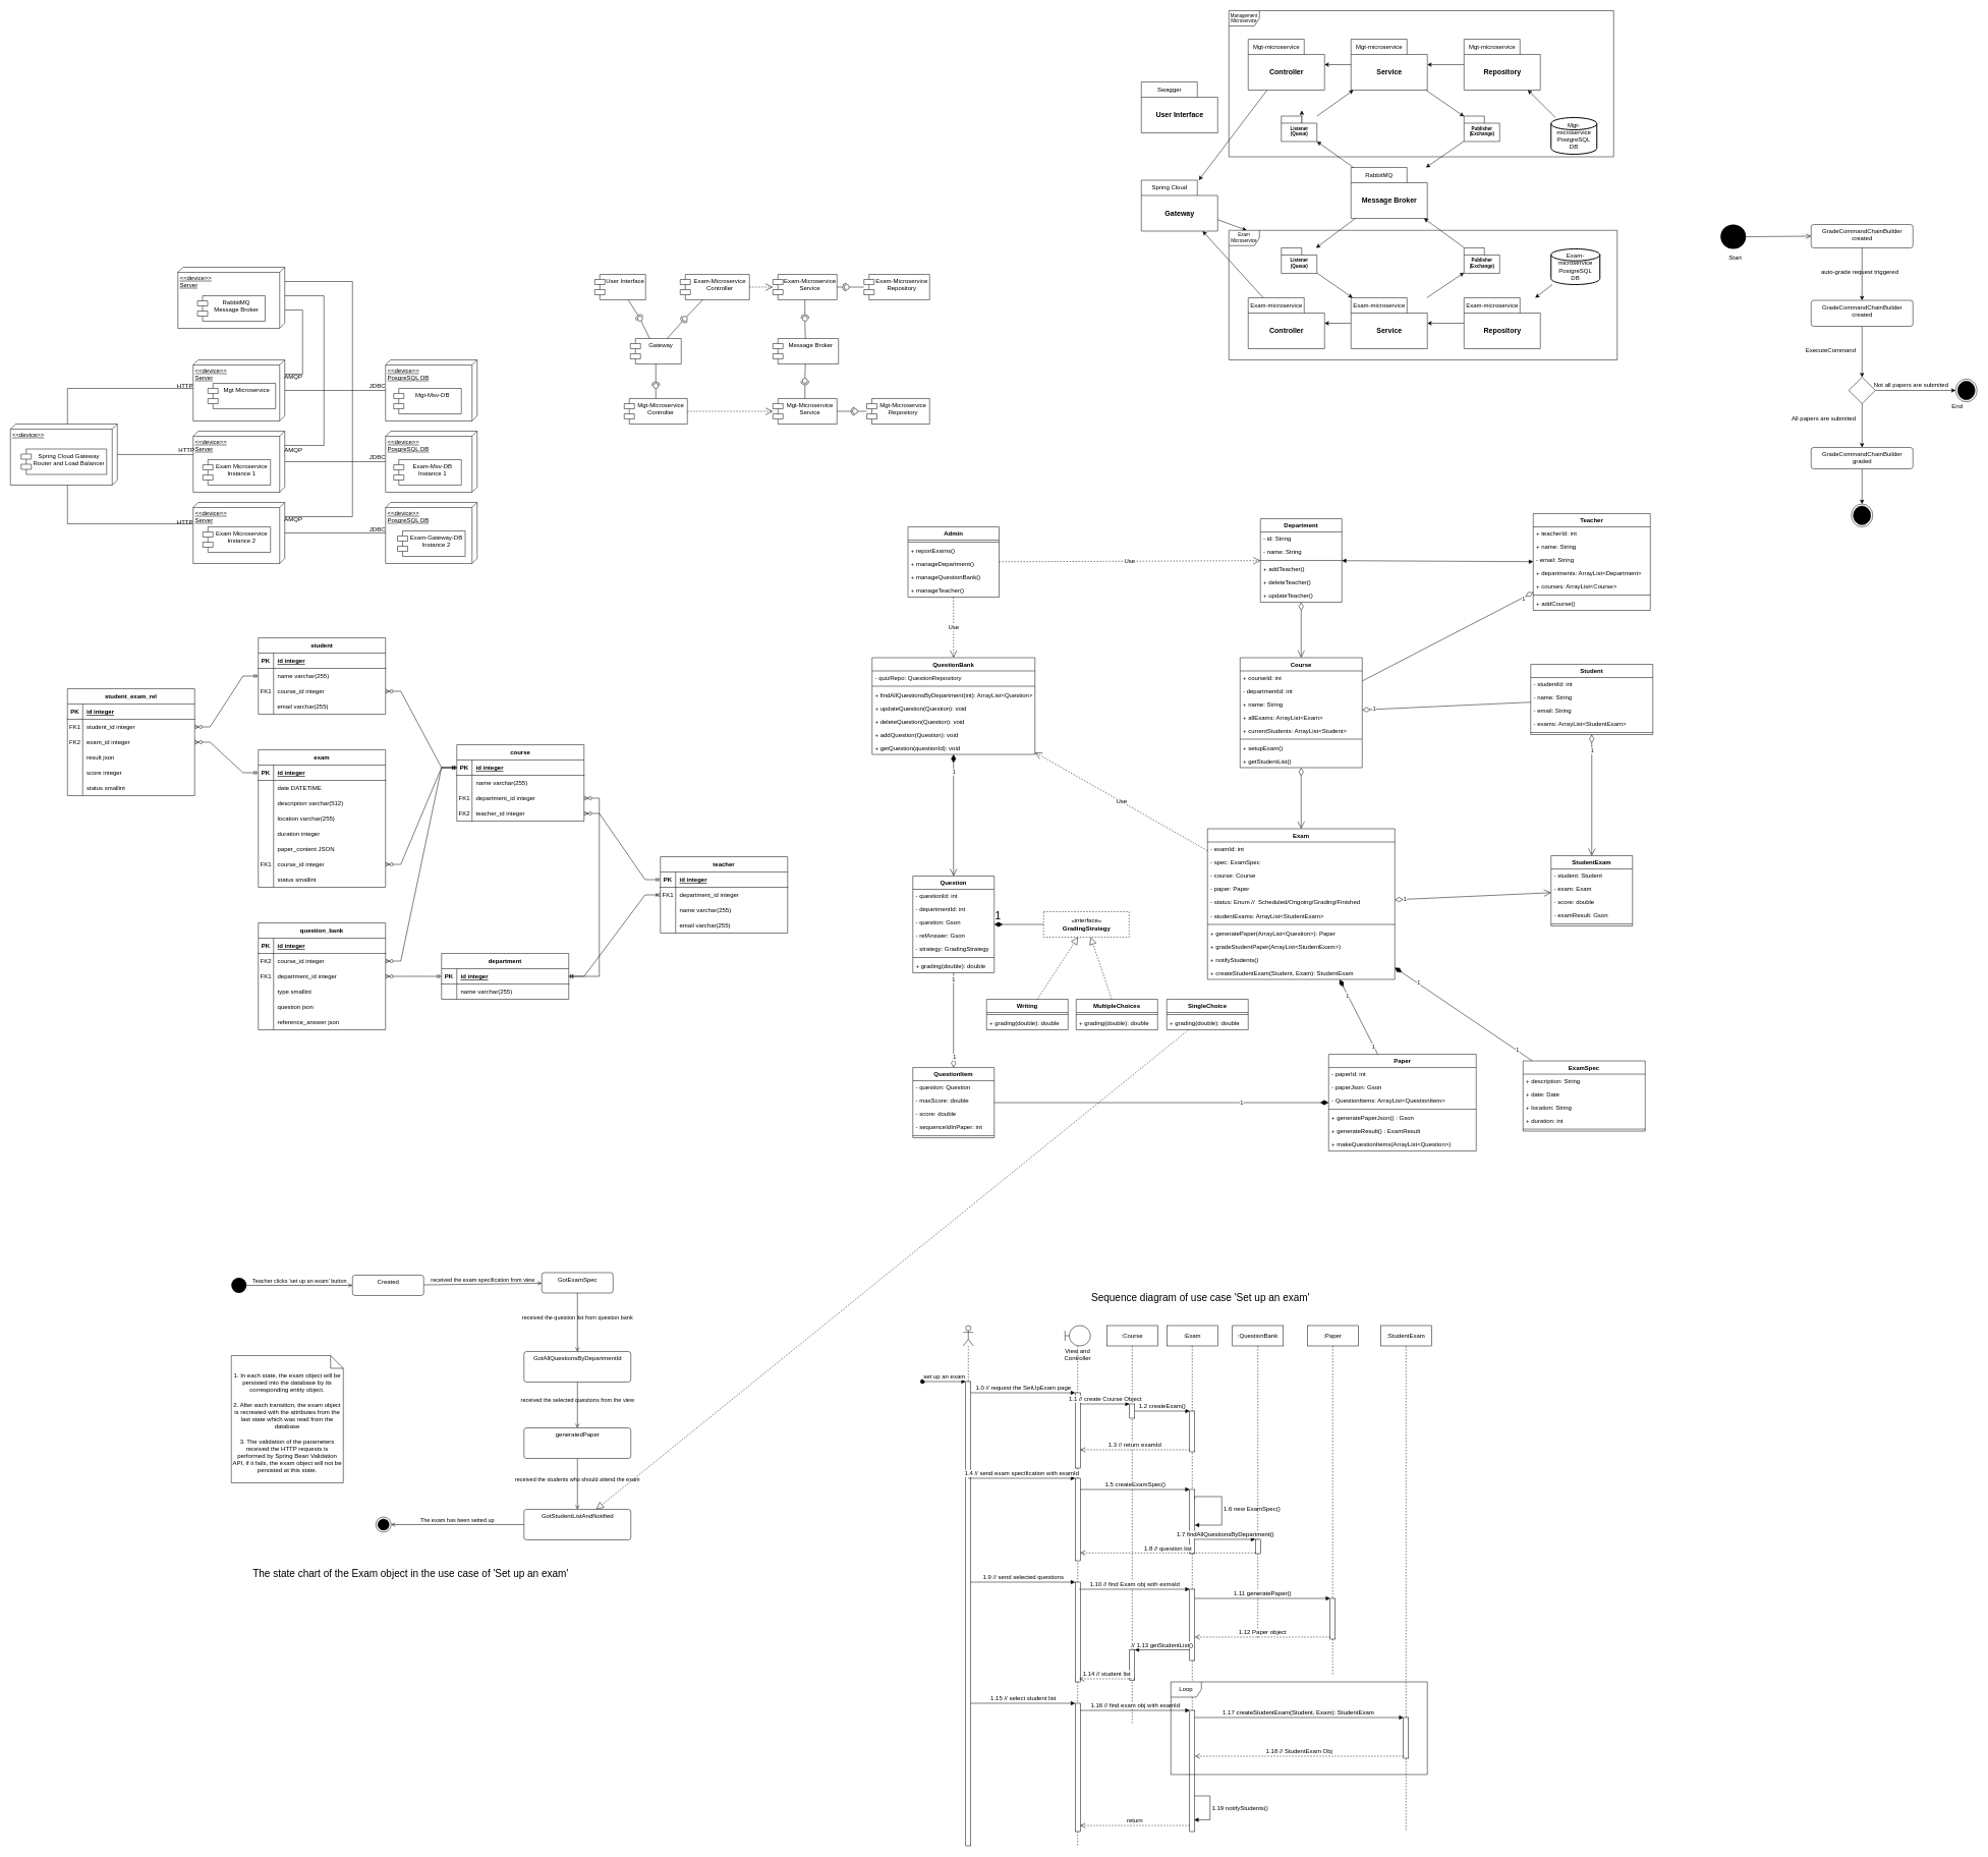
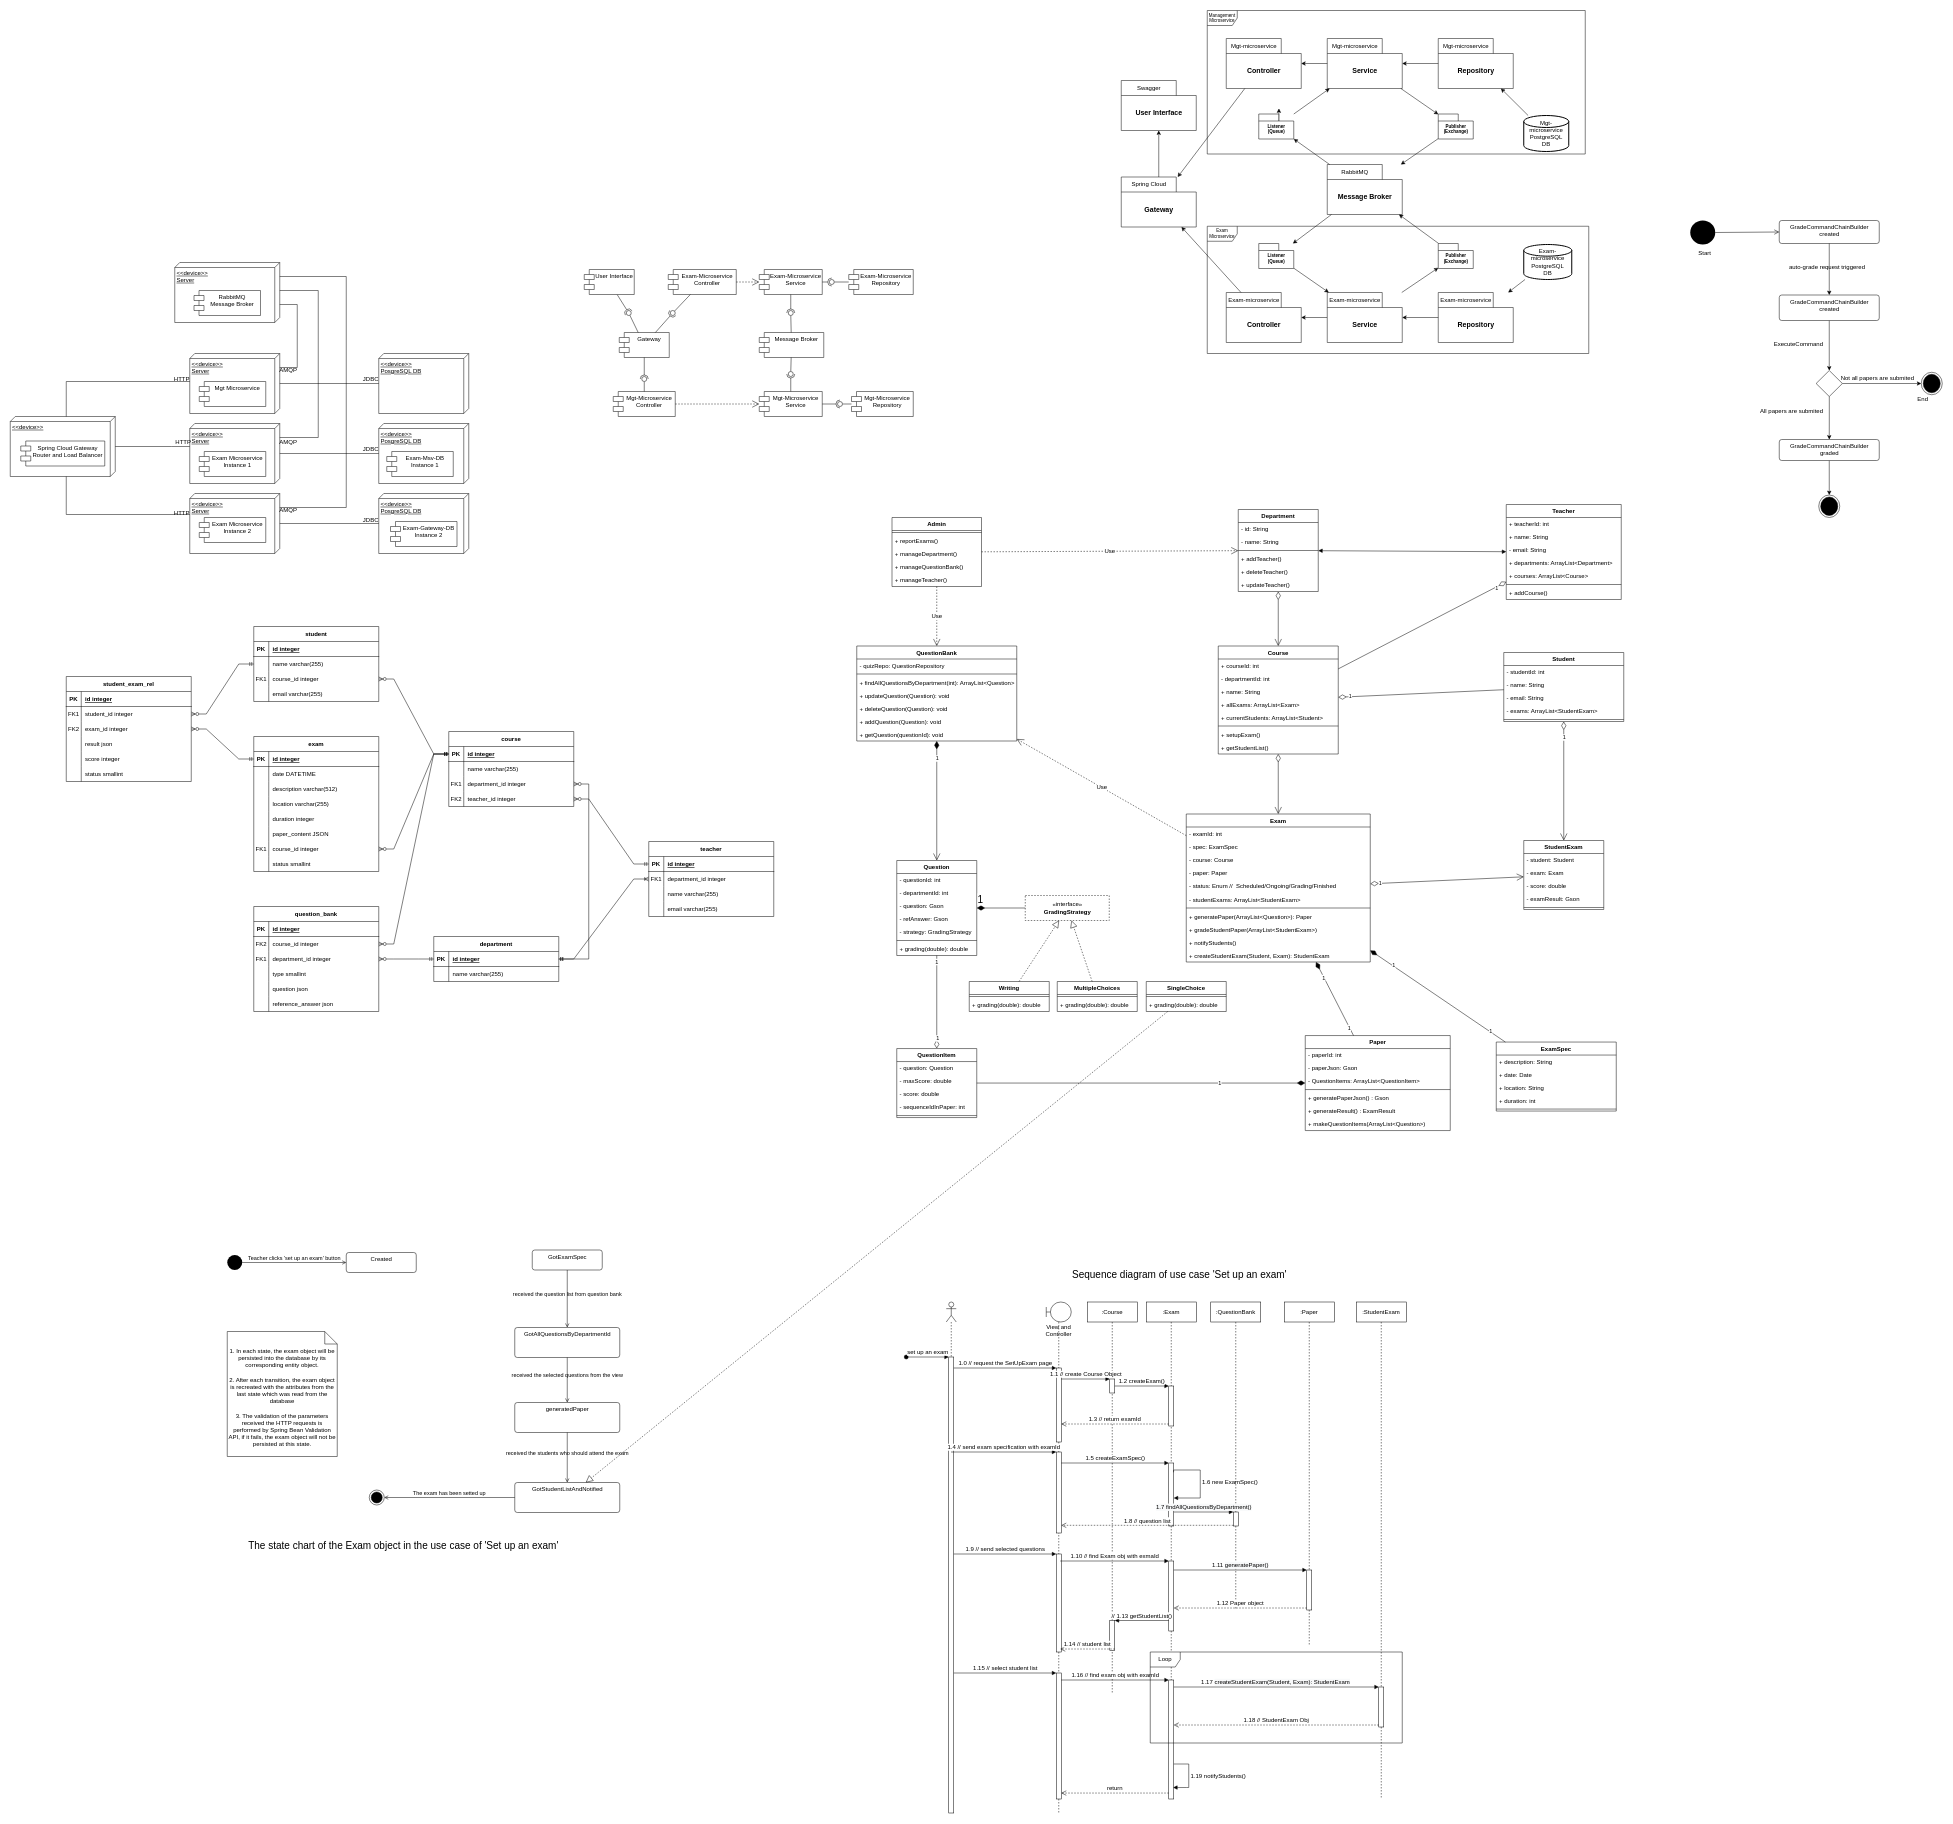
- <mxCell id="440" value="" style="rounded=0;orthogonalLoop=1;jettySize=auto;html=1;fontSize=14;" parent="1" source="411" target="445" edge="1"><mxGeometry relative="1" as="geometry"><mxPoint x="2486.906" y="598" as="sourcePoint" /><mxPoint x="2410.094" y="527" as="targetPoint" /></mxGeometry></mxCell>
+ <mxCell id="440" value="" style="rounded=0;orthogonalLoop=1;jettySize=auto;html=1;fontSize=14;" parent="1" source="411" target="413" edge="1"><mxGeometry relative="1" as="geometry"><mxPoint x="2486.906" y="598" as="sourcePoint" /><mxPoint x="2410.094" y="527" as="targetPoint" /></mxGeometry></mxCell>
- <mxCell id="325" value="Mgt Microservice" style="shape=module;align=left;spacingLeft=20;align=center;verticalAlign=top;" parent="1" vertex="1"><mxGeometry x="408" y="752" width="133" height="50" as="geometry" /></mxCell>
+ <mxCell id="325" value="Mgt Microservice" style="shape=module;align=left;spacingLeft=20;align=center;verticalAlign=top;" parent="1" vertex="1"><mxGeometry x="398" y="762" width="133" height="50" as="geometry" /></mxCell>
- <mxCell id="328" value="Mgt-Msv-DB" style="shape=module;align=left;spacingLeft=20;align=center;verticalAlign=top;" parent="1" vertex="1"><mxGeometry x="773" y="762" width="133" height="50" as="geometry" /></mxCell>
- <mxCell id="137" value="received the exam specification from view" style="endArrow=open;html=1;rounded=0;align=center;verticalAlign=bottom;endFill=0;labelBackgroundColor=none;" parent="1" source="128" target="129" edge="1"><mxGeometry relative="1" as="geometry"><mxPoint x="846" y="2464" as="sourcePoint" /><mxPoint x="1054" y="2464" as="targetPoint" /></mxGeometry></mxCell>
- <mxCell id="138" value="" style="resizable=0;html=1;align=center;verticalAlign=top;labelBackgroundColor=none;" parent="137" connectable="0" vertex="1"><mxGeometry relative="1" as="geometry" /></mxCell>
